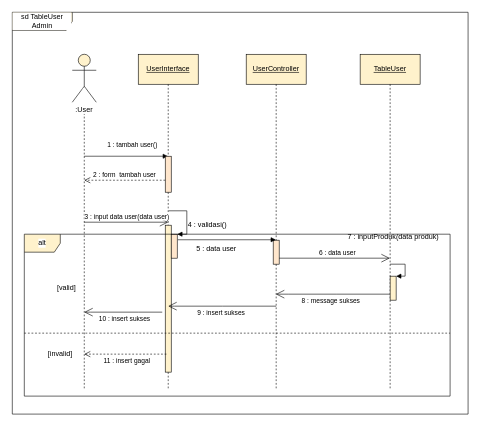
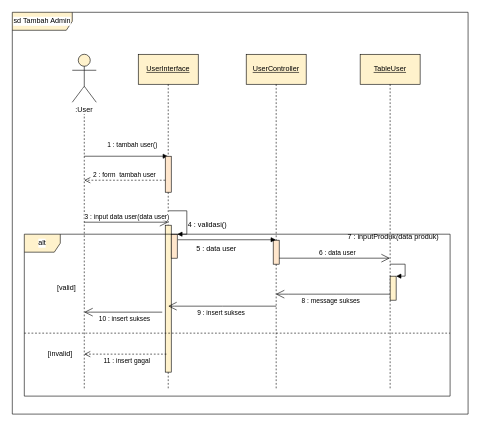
- <mxCell id="34" value="sd TableUser Admin" style="shape=umlFrame;whiteSpace=wrap;html=1;labelBackgroundColor=#FFFFFF;strokeColor=#000000;fillColor=#fff2cc;width=100;height=30;" parent="1" vertex="1"><mxGeometry x="20" y="20" width="760" height="670" as="geometry" /></mxCell>
+ <mxCell id="34" value="sd Tambah Admin" style="shape=umlFrame;whiteSpace=wrap;html=1;labelBackgroundColor=#FFFFFF;strokeColor=#000000;fillColor=#fff2cc;width=100;height=30;" parent="1" vertex="1"><mxGeometry x="20" y="20" width="760" height="670" as="geometry" /></mxCell>
